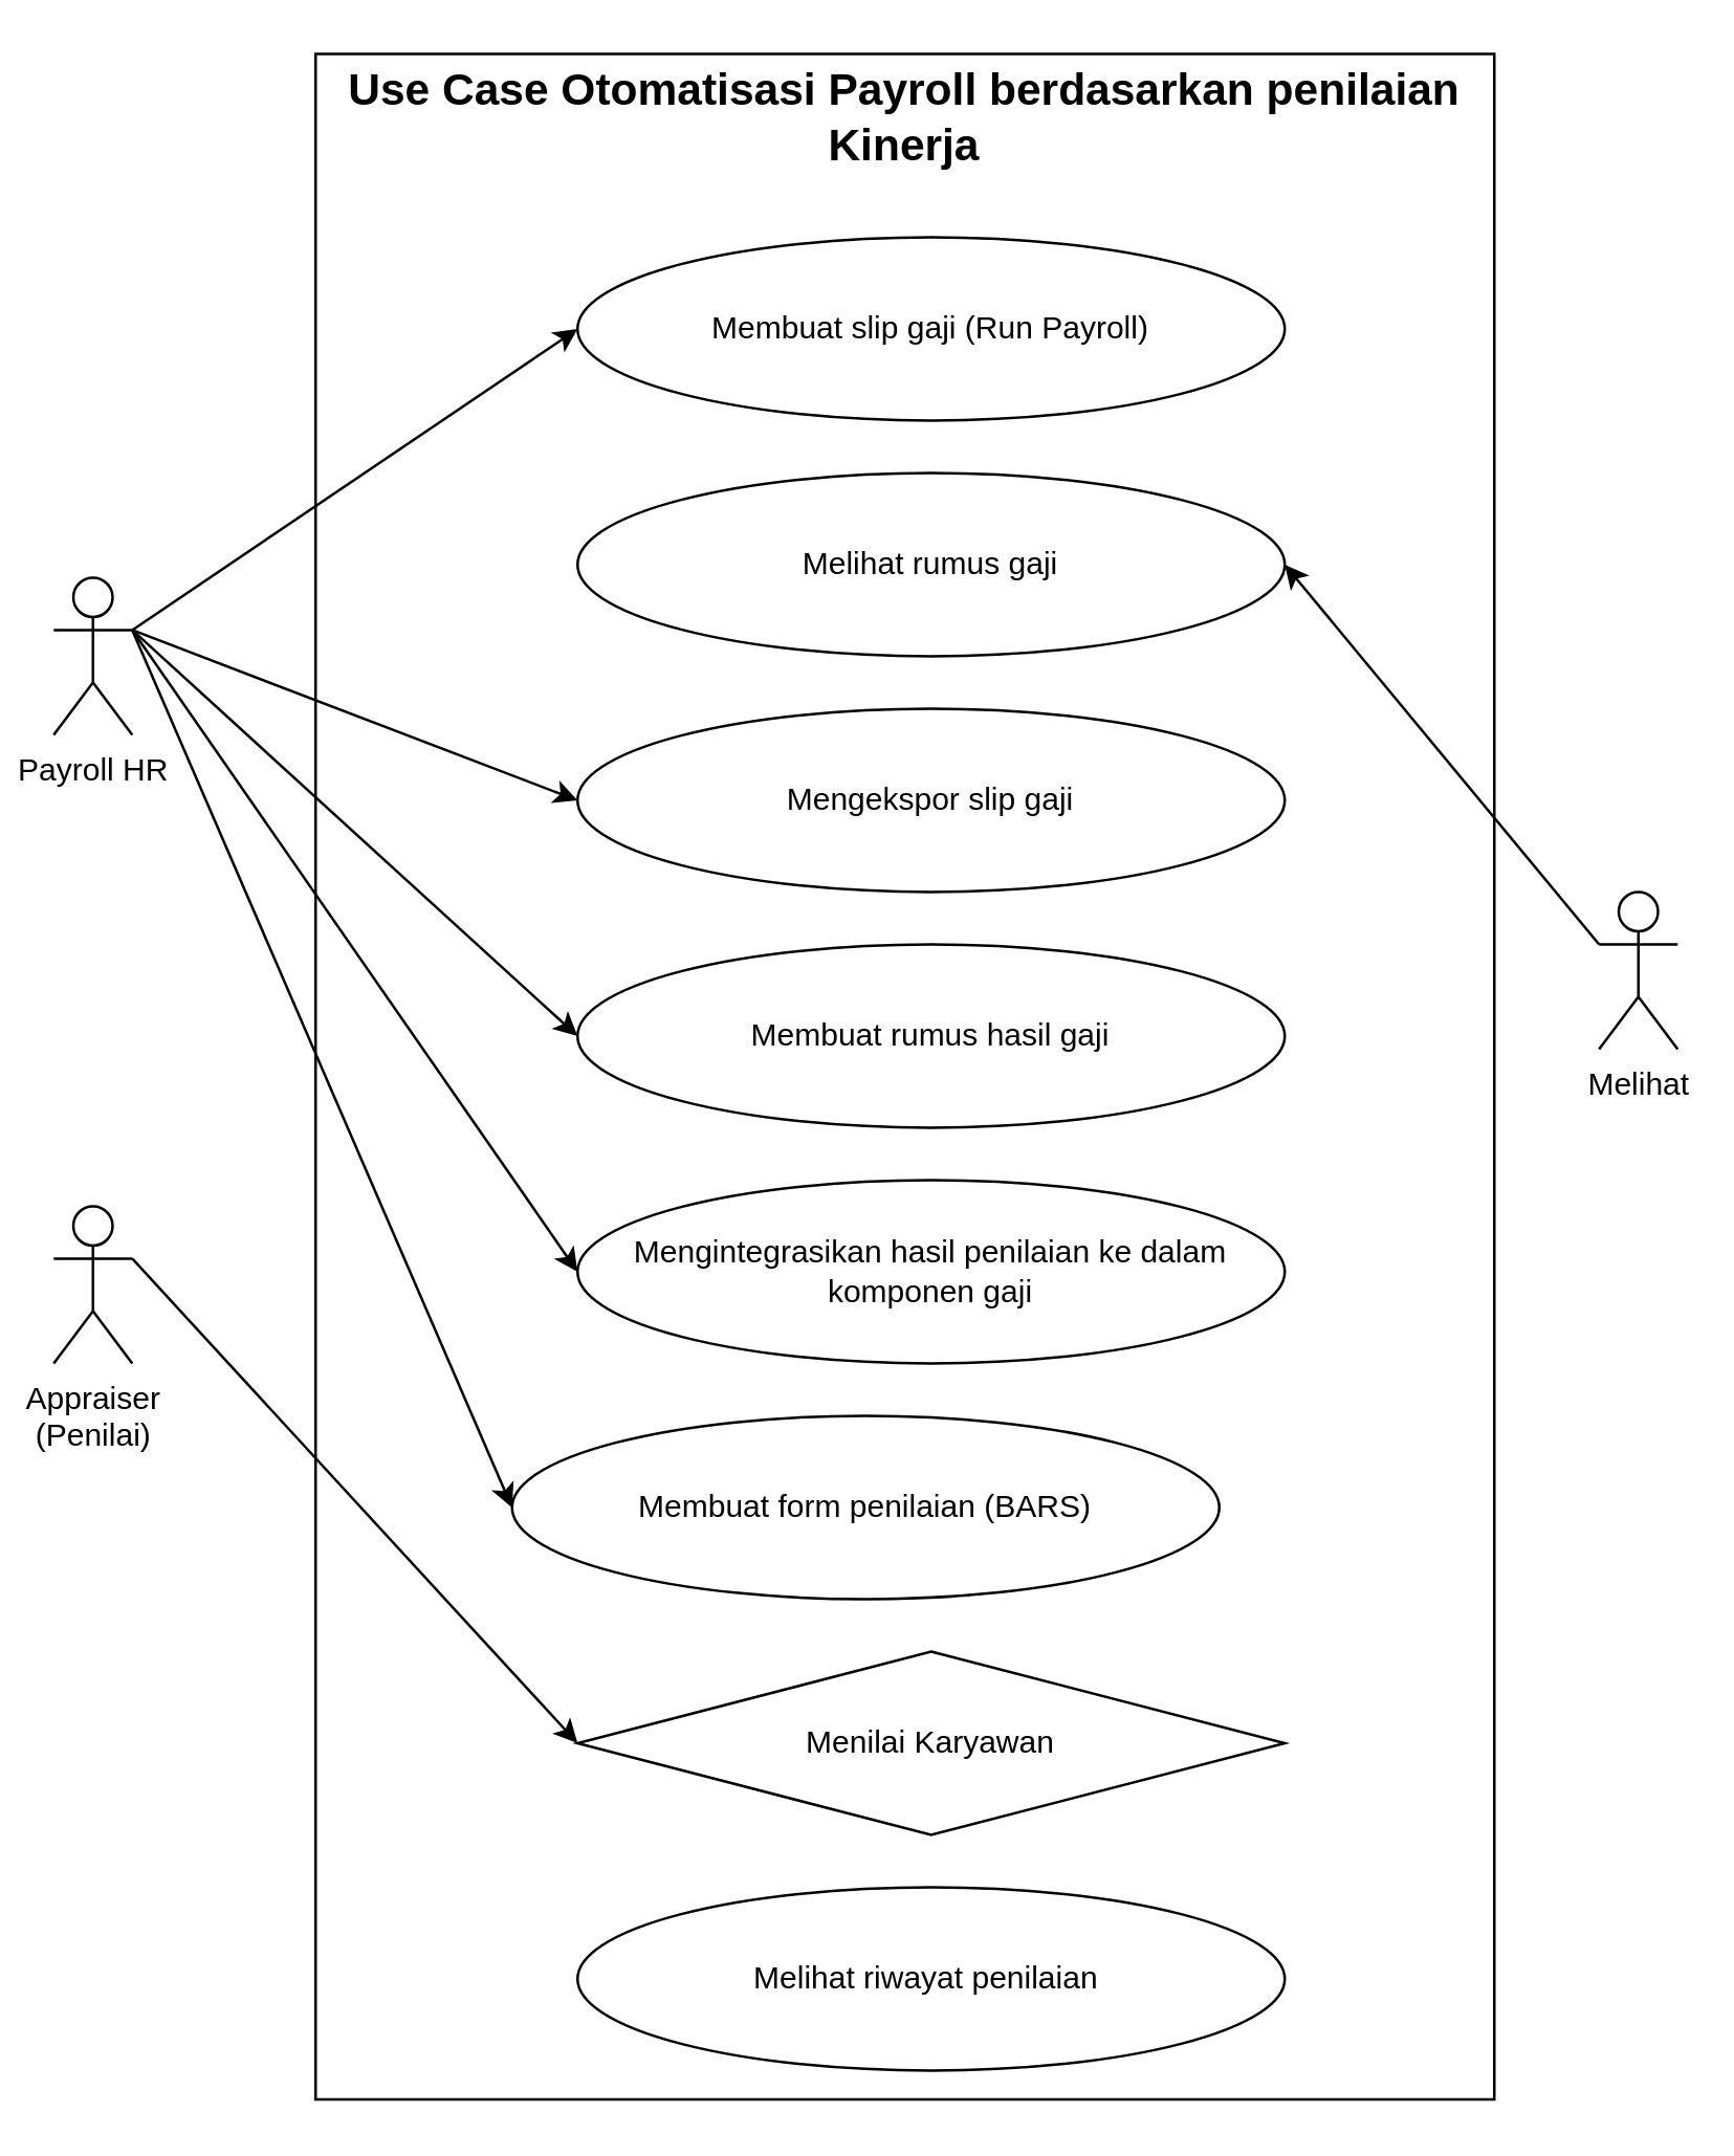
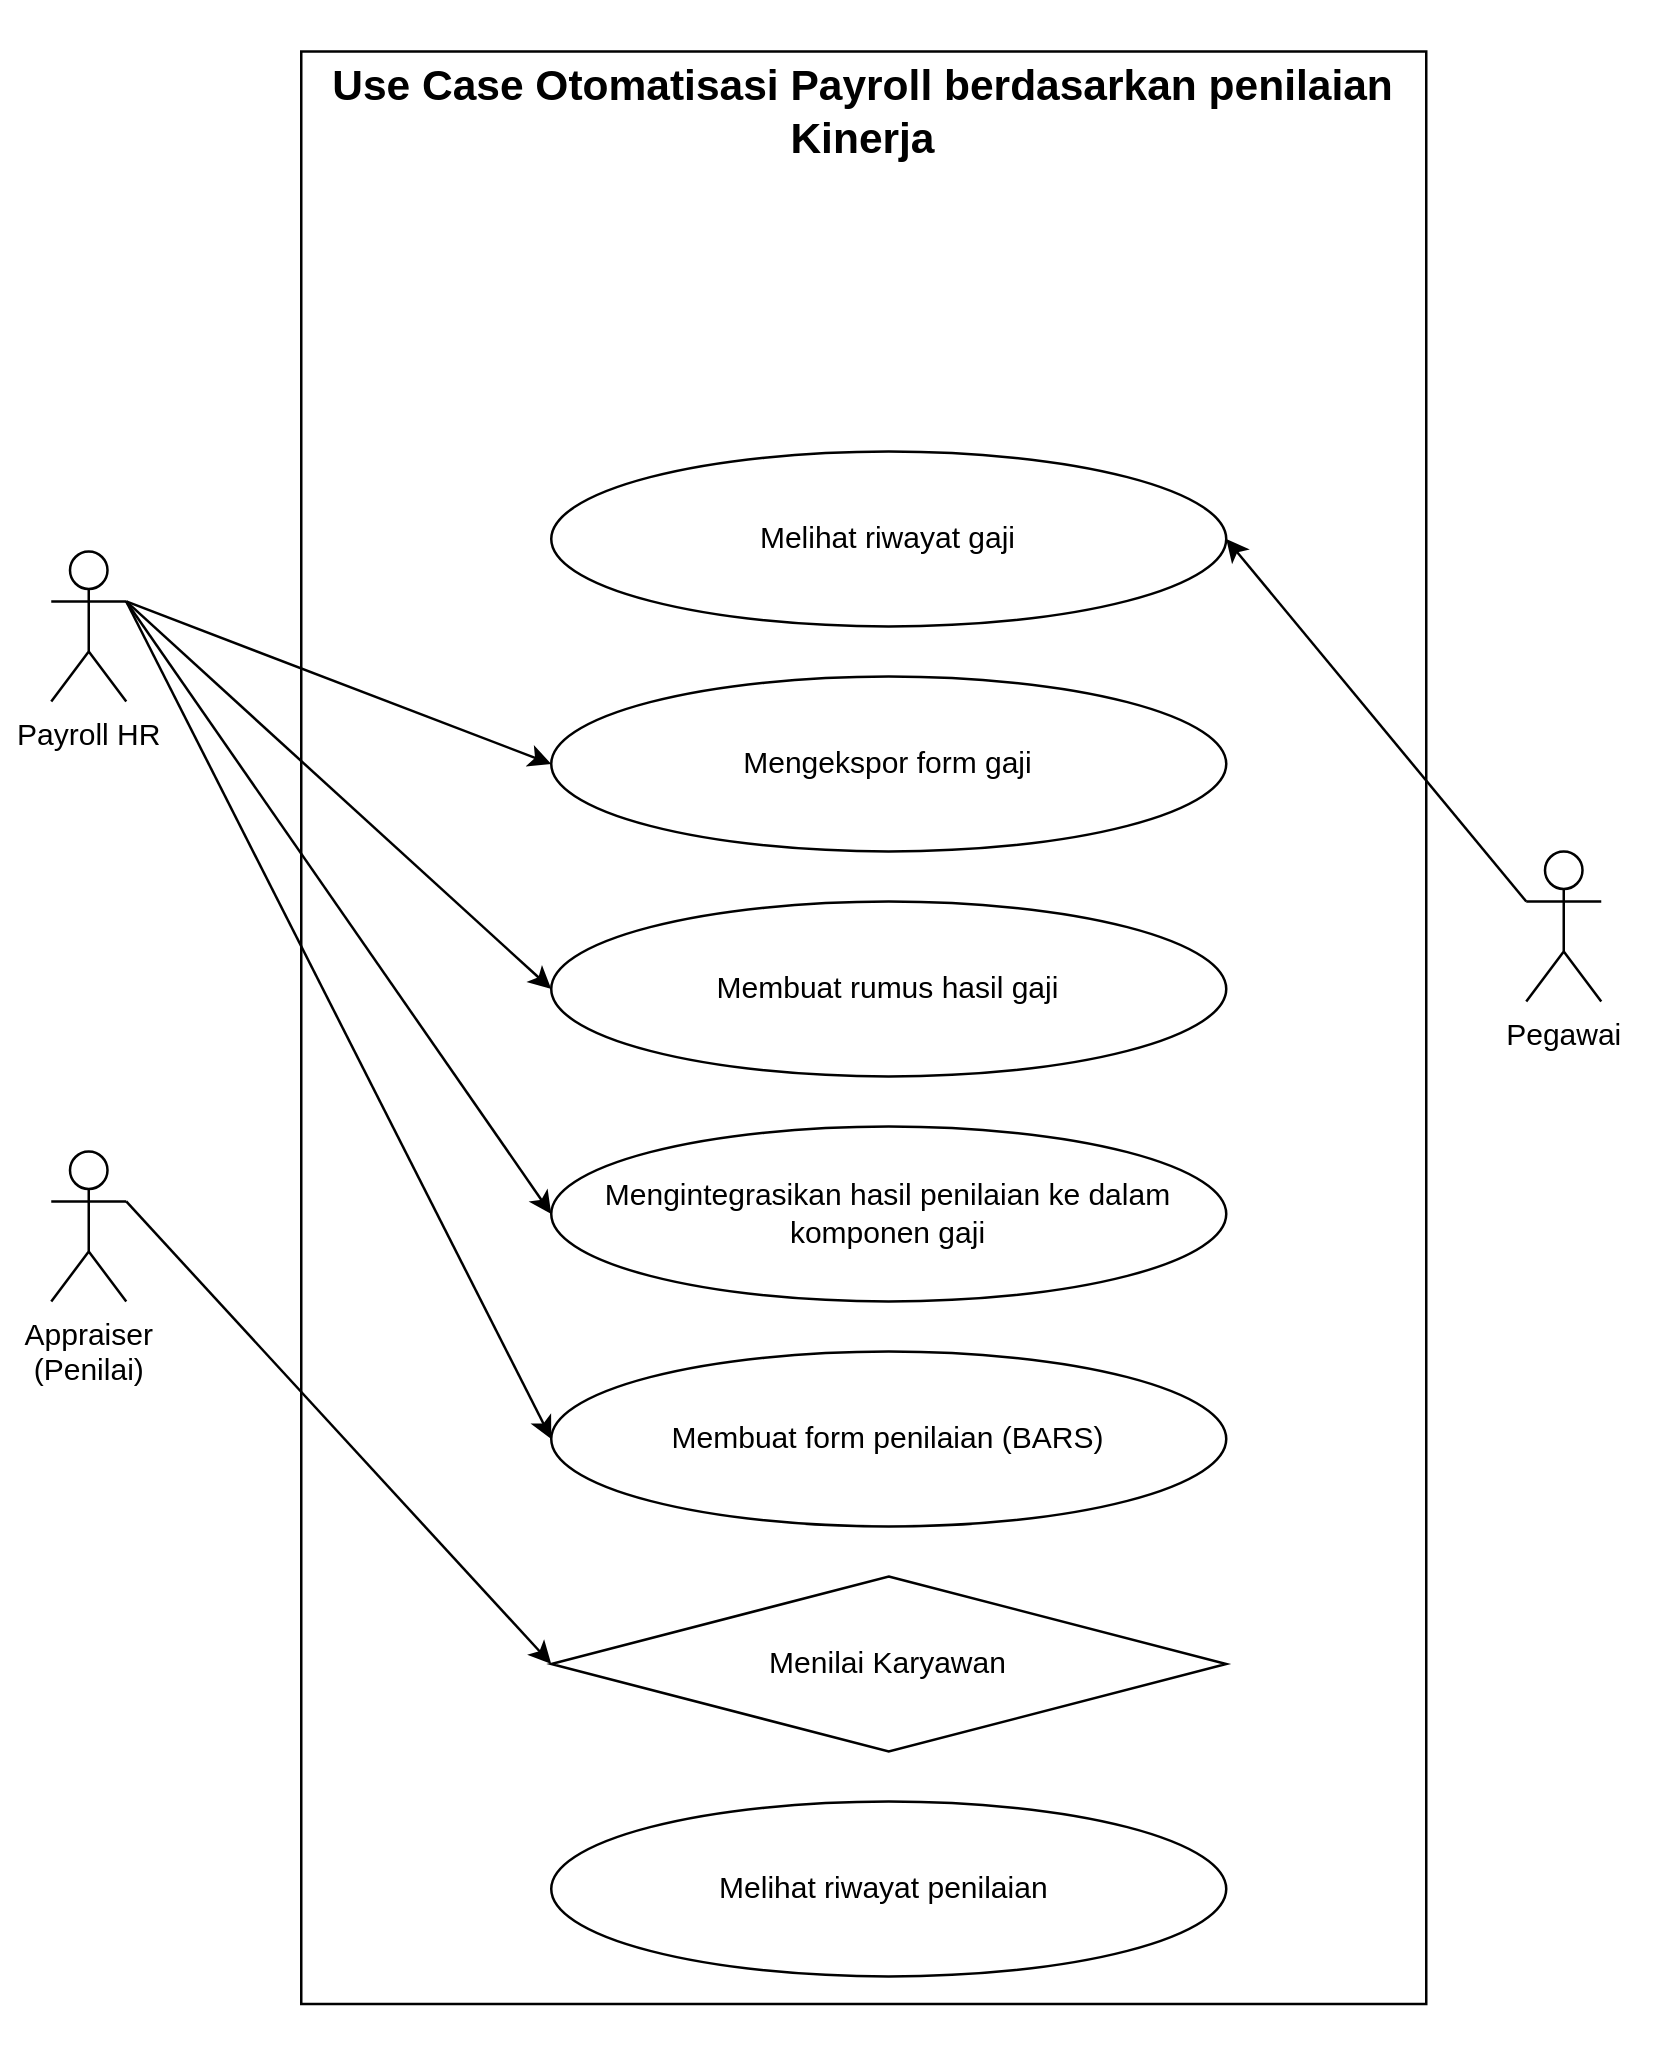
- <mxCell id="8" value="Membuat slip gaji (Run Payroll)" style="ellipse;whiteSpace=wrap;html=1;" parent="1" vertex="1"><mxGeometry x="220" y="90" width="270" height="70" as="geometry" /></mxCell>
- <mxCell id="15" value="" style="endArrow=classic;html=1;rounded=0;exitX=1;exitY=0.333;exitDx=0;exitDy=0;exitPerimeter=0;entryX=0;entryY=0.5;entryDx=0;entryDy=0;" parent="1" source="4" target="8" edge="1"><mxGeometry width="50" height="50" relative="1" as="geometry"><mxPoint x="660" y="370" as="sourcePoint" /><mxPoint x="480" y="265" as="targetPoint" /></mxGeometry></mxCell>
- <mxCell id="10" value="Melihat rumus gaji" style="ellipse;whiteSpace=wrap;html=1;" parent="1" vertex="1"><mxGeometry x="220" y="180" width="270" height="70" as="geometry" /></mxCell>
+ <mxCell id="10" value="Melihat riwayat gaji" style="ellipse;whiteSpace=wrap;html=1;" parent="1" vertex="1"><mxGeometry x="220" y="180" width="270" height="70" as="geometry" /></mxCell>
- <mxCell id="7" value="Mengekspor slip gaji" style="ellipse;whiteSpace=wrap;html=1;" parent="1" vertex="1"><mxGeometry x="220" y="270" width="270" height="70" as="geometry" /></mxCell>
+ <mxCell id="7" value="Mengekspor form gaji" style="ellipse;whiteSpace=wrap;html=1;" parent="1" vertex="1"><mxGeometry x="220" y="270" width="270" height="70" as="geometry" /></mxCell>
- <mxCell id="3" value="Melihat" style="shape=umlActor;verticalLabelPosition=bottom;verticalAlign=top;html=1;outlineConnect=0;" parent="1" vertex="1"><mxGeometry x="610" y="340" width="30" height="60" as="geometry" /></mxCell>
+ <mxCell id="3" value="Pegawai" style="shape=umlActor;verticalLabelPosition=bottom;verticalAlign=top;html=1;outlineConnect=0;" parent="1" vertex="1"><mxGeometry x="610" y="340" width="30" height="60" as="geometry" /></mxCell>
- <mxCell id="12" value="Membuat form penilaian (BARS)" style="ellipse;whiteSpace=wrap;html=1;" parent="1" vertex="1"><mxGeometry x="195" y="540" width="270" height="70" as="geometry" /></mxCell>
+ <mxCell id="12" value="Membuat form penilaian (BARS)" style="ellipse;whiteSpace=wrap;html=1;" parent="1" vertex="1"><mxGeometry x="220" y="540" width="270" height="70" as="geometry" /></mxCell>
